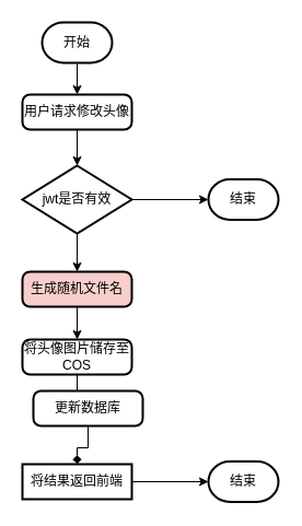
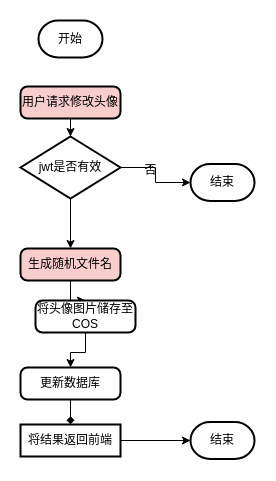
- <mxCell id="2" style="edgeStyle=orthogonalEdgeStyle;rounded=0;orthogonalLoop=1;jettySize=auto;html=1;entryX=0.5;entryY=0;entryDx=0;entryDy=0;" edge="1" parent="1" source="3" target="5"><mxGeometry relative="1" as="geometry" /></mxCell>
- <mxCell id="5" value="用户请求修改头像" style="rounded=1;whiteSpace=wrap;html=1;absoluteArcSize=1;arcSize=14;strokeWidth=2;" vertex="1" parent="1"><mxGeometry x="20" y="86" width="100" height="32" as="geometry" /></mxCell>
+ <mxCell id="5" value="用户请求修改头像" style="rounded=1;whiteSpace=wrap;html=1;absoluteArcSize=1;arcSize=14;strokeWidth=2;fillColor=#f8cecc;" vertex="1" parent="1"><mxGeometry x="20" y="86" width="100" height="32" as="geometry" /></mxCell>
+ <mxCell id="12" value="否" style="text;html=1;align=center;verticalAlign=middle;resizable=0;points=[];autosize=1;strokeColor=none;fillColor=none;" vertex="1" parent="1"><mxGeometry x="139" y="161" width="22" height="18" as="geometry" /></mxCell>
- <mxCell id="10" value="jwt是否有效" style="strokeWidth=2;html=1;shape=mxgraph.flowchart.decision;whiteSpace=wrap;" vertex="1" parent="1"><mxGeometry x="20" y="151" width="100" height="62" as="geometry" /></mxCell>
+ <mxCell id="10" value="jwt是否有效" style="strokeWidth=2;html=1;shape=mxgraph.flowchart.decision;whiteSpace=wrap;" vertex="1" parent="1"><mxGeometry x="20" y="136" width="100" height="62" as="geometry" /></mxCell>
- <mxCell id="14" value="将头像图片储存至COS" style="rounded=1;whiteSpace=wrap;html=1;absoluteArcSize=1;arcSize=14;strokeWidth=2;" vertex="1" parent="1"><mxGeometry x="20" y="310" width="100" height="32" as="geometry" /></mxCell>
+ <mxCell id="14" value="将头像图片储存至COS" style="rounded=1;whiteSpace=wrap;html=1;absoluteArcSize=1;arcSize=14;strokeWidth=2;" vertex="1" parent="1"><mxGeometry x="35" y="300" width="100" height="32" as="geometry" /></mxCell>
- <mxCell id="16" value="更新数据库" style="rounded=1;whiteSpace=wrap;html=1;absoluteArcSize=1;arcSize=14;strokeWidth=2;" vertex="1" parent="1"><mxGeometry x="30" y="357" width="100" height="32" as="geometry" /></mxCell>
+ <mxCell id="16" value="更新数据库" style="rounded=1;whiteSpace=wrap;html=1;absoluteArcSize=1;arcSize=14;strokeWidth=2;" vertex="1" parent="1"><mxGeometry x="20" y="367" width="100" height="32" as="geometry" /></mxCell>
